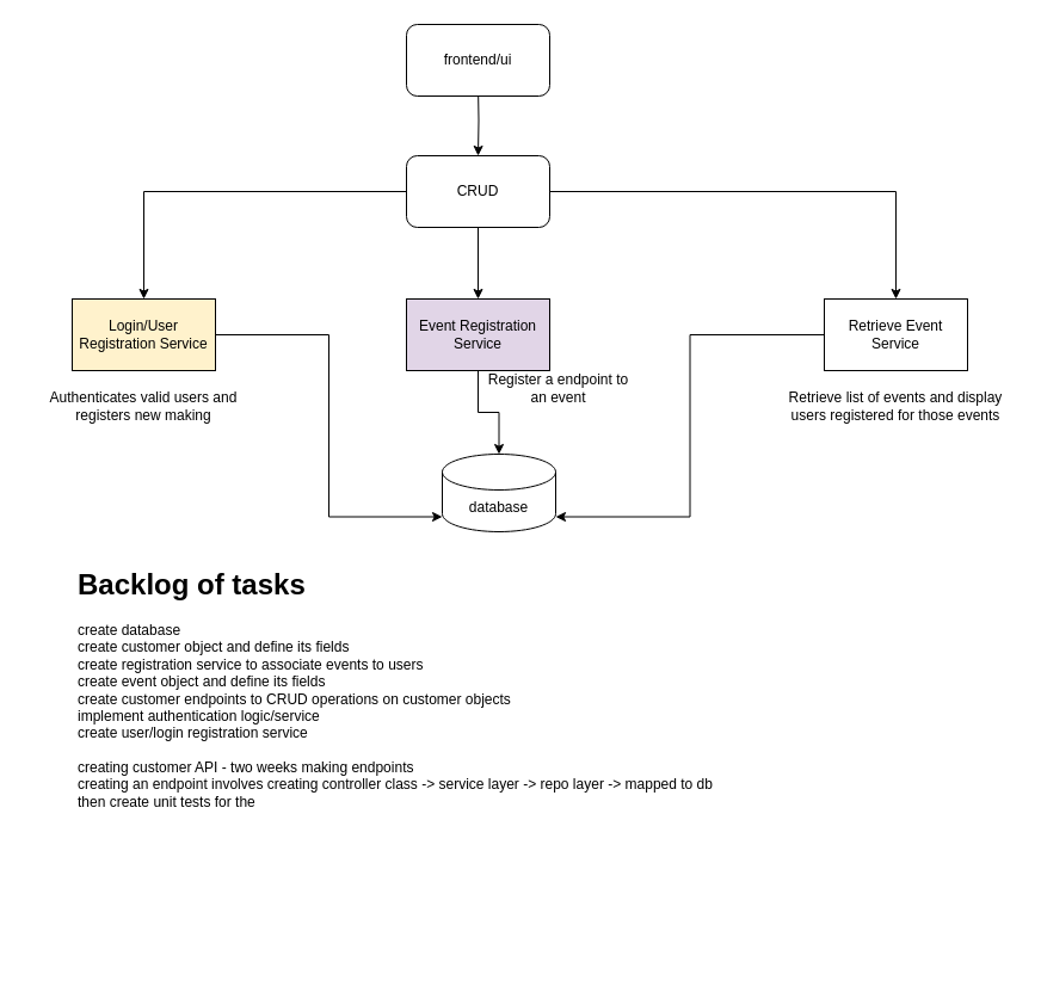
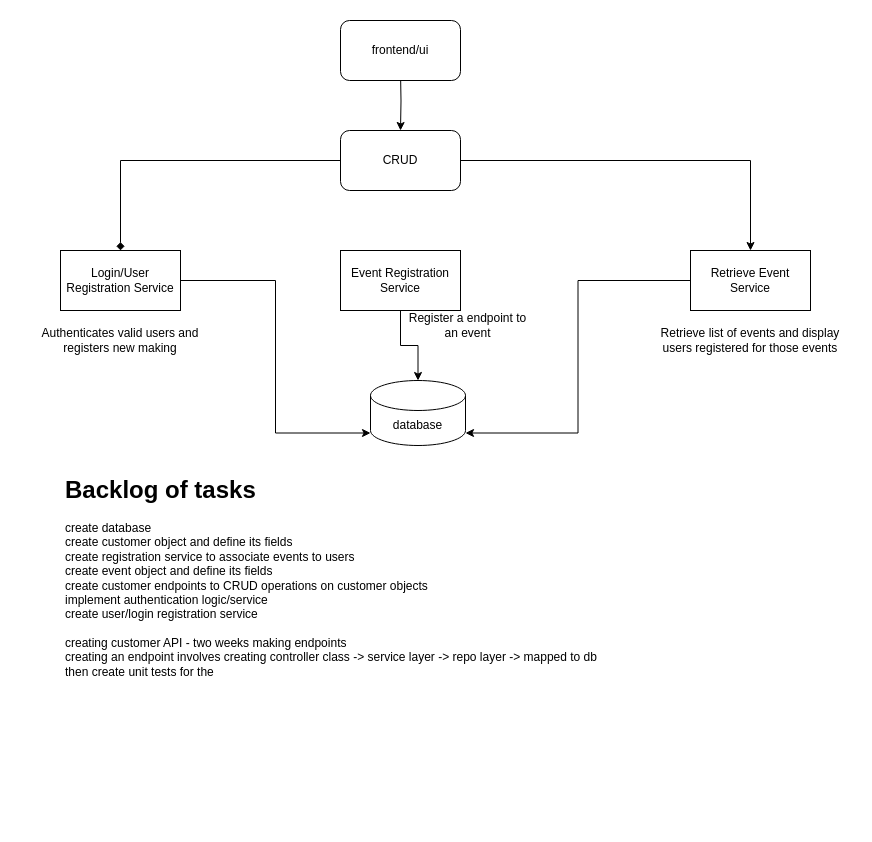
- <mxCell id="11" style="edgeStyle=orthogonalEdgeStyle;rounded=0;orthogonalLoop=1;jettySize=auto;html=1;entryX=0.5;entryY=0;entryDx=0;entryDy=0;" edge="1" parent="1" source="12" target="14"><mxGeometry relative="1" as="geometry" /></mxCell>
- <mxCell id="9" style="edgeStyle=orthogonalEdgeStyle;rounded=0;orthogonalLoop=1;jettySize=auto;html=1;" edge="1" parent="1" source="12" target="3"><mxGeometry relative="1" as="geometry" /></mxCell>
+ <mxCell id="9" style="edgeStyle=orthogonalEdgeStyle;rounded=0;orthogonalLoop=1;jettySize=auto;html=1;endArrow=diamond;" edge="1" parent="1" source="12" target="3"><mxGeometry relative="1" as="geometry" /></mxCell>
- <mxCell id="3" value="Login/User Registration Service" style="rounded=0;whiteSpace=wrap;html=1;fillColor=#fff2cc;" vertex="1" parent="1"><mxGeometry x="60" y="250" width="120" height="60" as="geometry" /></mxCell>
+ <mxCell id="3" value="Login/User Registration Service" style="rounded=0;whiteSpace=wrap;html=1;" vertex="1" parent="1"><mxGeometry x="60" y="250" width="120" height="60" as="geometry" /></mxCell>
- <mxCell id="14" value="Event Registration Service" style="rounded=0;whiteSpace=wrap;html=1;fillColor=#e1d5e7;" vertex="1" parent="1"><mxGeometry x="340" y="250" width="120" height="60" as="geometry" /></mxCell>
+ <mxCell id="14" value="Event Registration Service" style="rounded=0;whiteSpace=wrap;html=1;" vertex="1" parent="1"><mxGeometry x="340" y="250" width="120" height="60" as="geometry" /></mxCell>
